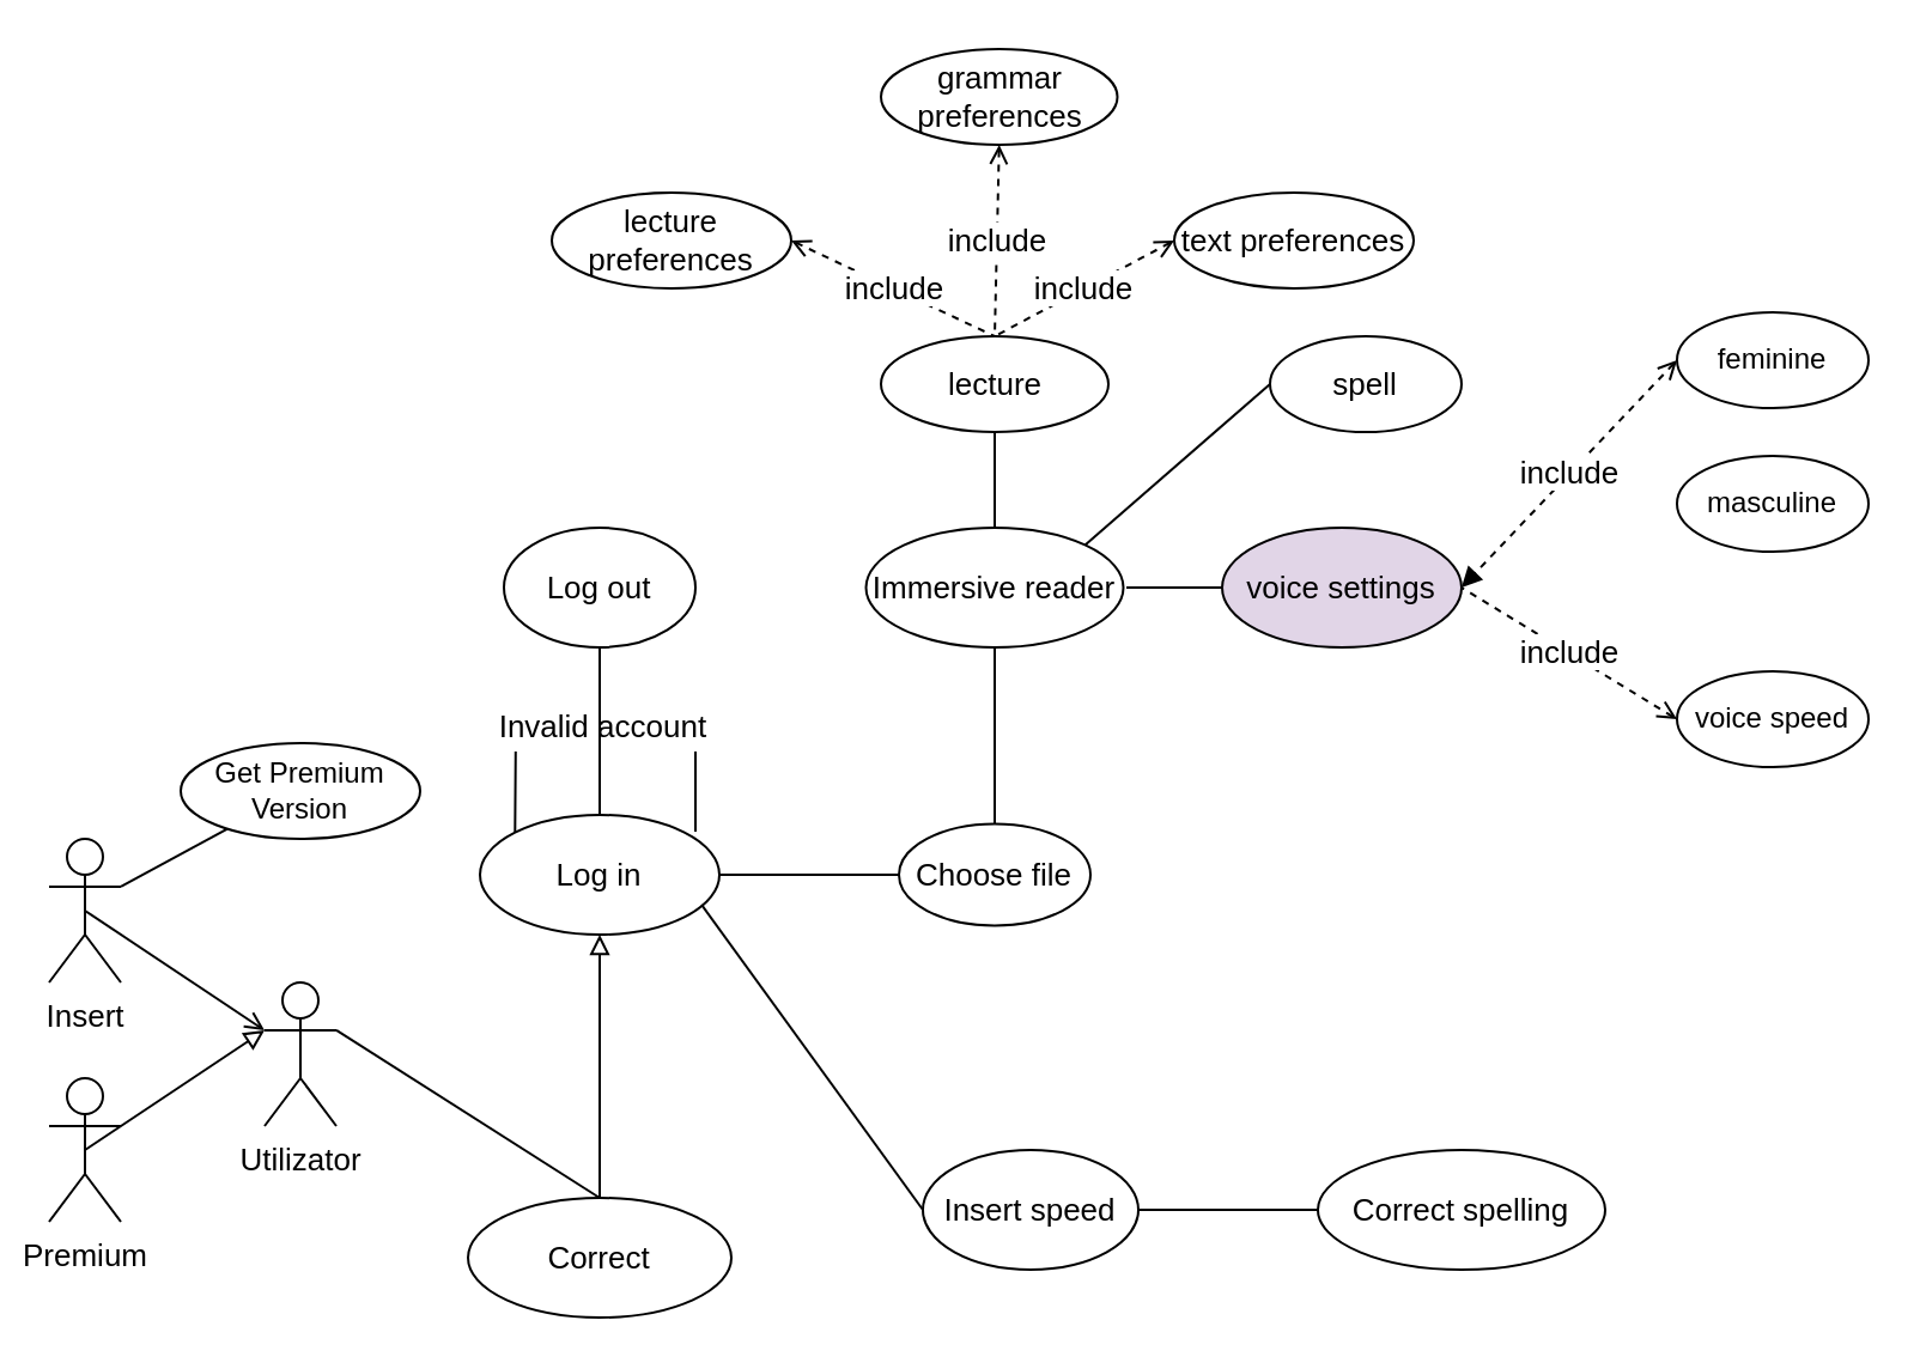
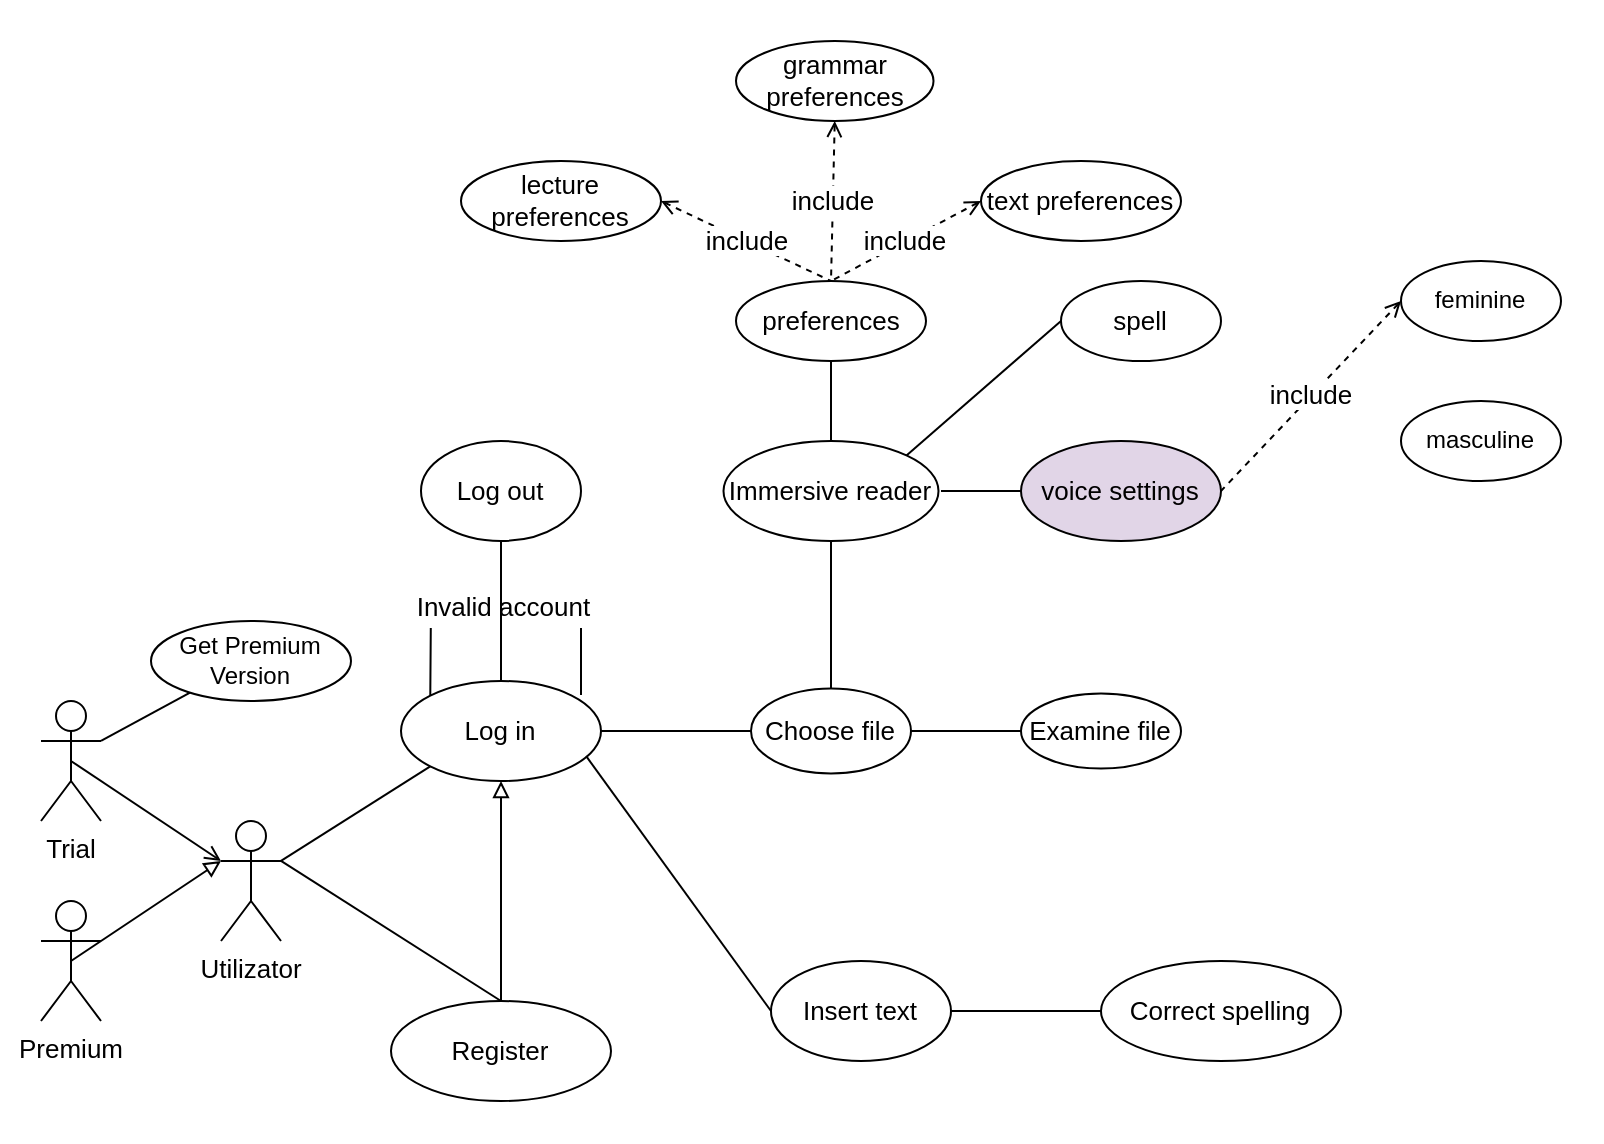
- <mxCell id="37" value="lecture" style="ellipse;whiteSpace=wrap;html=1;fontSize=13;fontColor=#000000;" vertex="1" parent="1"><mxGeometry x="367.5" y="140" width="95" height="40" as="geometry" /></mxCell>
+ <mxCell id="37" value="preferences" style="ellipse;whiteSpace=wrap;html=1;fontSize=13;fontColor=#000000;" vertex="1" parent="1"><mxGeometry x="367.5" y="140" width="95" height="40" as="geometry" /></mxCell>
- <mxCell id="32" value="masculine" style="ellipse;whiteSpace=wrap;html=1;" vertex="1" parent="1"><mxGeometry x="700" y="190" width="80" height="40" as="geometry" /></mxCell>
+ <mxCell id="32" value="masculine" style="ellipse;whiteSpace=wrap;html=1;" vertex="1" parent="1"><mxGeometry x="700" y="200" width="80" height="40" as="geometry" /></mxCell>
- <mxCell id="29" value="include" style="endArrow=block;dashed=1;html=1;fontSize=13;fontColor=#000000;startArrow=open;startFill=0;entryX=1;entryY=0.5;entryDx=0;entryDy=0;exitX=0;exitY=0.5;exitDx=0;exitDy=0;" edge="1" parent="1" source="31" target="28"><mxGeometry width="50" height="50" relative="1" as="geometry"><mxPoint x="780" y="-30" as="sourcePoint" /><mxPoint x="610" y="-10" as="targetPoint" /></mxGeometry></mxCell>
+ <mxCell id="29" value="include" style="endArrow=none;dashed=1;html=1;fontSize=13;fontColor=#000000;startArrow=open;startFill=0;entryX=1;entryY=0.5;entryDx=0;entryDy=0;exitX=0;exitY=0.5;exitDx=0;exitDy=0;" edge="1" parent="1" source="31" target="28"><mxGeometry width="50" height="50" relative="1" as="geometry"><mxPoint x="780" y="-30" as="sourcePoint" /><mxPoint x="610" y="-10" as="targetPoint" /></mxGeometry></mxCell>
- <mxCell id="30" value="include" style="endArrow=none;dashed=1;html=1;fontSize=13;fontColor=#000000;startArrow=open;startFill=0;exitX=0;exitY=0.5;exitDx=0;exitDy=0;entryX=1;entryY=0.5;entryDx=0;entryDy=0;" edge="1" parent="1" source="33" target="28"><mxGeometry width="50" height="50" relative="1" as="geometry"><mxPoint x="670" y="275" as="sourcePoint" /><mxPoint x="520" y="325" as="targetPoint" /></mxGeometry></mxCell>
- <mxCell id="33" value="voice speed" style="ellipse;whiteSpace=wrap;html=1;" vertex="1" parent="1"><mxGeometry x="700" y="280" width="80" height="40" as="geometry" /></mxCell>
+ <mxCell id="20" value="" style="endArrow=none;html=1;fontSize=13;fontColor=#000000;exitX=1;exitY=0.5;exitDx=0;exitDy=0;entryX=0;entryY=0.5;entryDx=0;entryDy=0;" edge="1" parent="1" source="18" target="19"><mxGeometry width="50" height="50" relative="1" as="geometry"><mxPoint x="470" y="420" as="sourcePoint" /><mxPoint x="520" y="370" as="targetPoint" /></mxGeometry></mxCell>
+ <mxCell id="19" value="Examine file" style="ellipse;whiteSpace=wrap;html=1;fontSize=13;fontColor=#000000;" vertex="1" parent="1"><mxGeometry x="510" y="346.25" width="80" height="37.5" as="geometry" /></mxCell>
+ <mxCell id="8" value="" style="endArrow=none;html=1;fontSize=23;fontColor=#FF0000;exitX=1;exitY=0.333;exitDx=0;exitDy=0;exitPerimeter=0;entryX=0;entryY=1;entryDx=0;entryDy=0;" edge="1" parent="1" source="5" target="7"><mxGeometry width="50" height="50" relative="1" as="geometry"><mxPoint x="470" y="420" as="sourcePoint" /><mxPoint x="520" y="370" as="targetPoint" /></mxGeometry></mxCell>
- <mxCell id="2" value="Insert" style="shape=umlActor;verticalLabelPosition=bottom;labelBackgroundColor=#ffffff;verticalAlign=top;html=1;outlineConnect=0;fontSize=13;" vertex="1" parent="1"><mxGeometry x="20" width="30" height="60" as="geometry" y="350" /></mxCell>
+ <mxCell id="2" value="Trial" style="shape=umlActor;verticalLabelPosition=bottom;labelBackgroundColor=#ffffff;verticalAlign=top;html=1;outlineConnect=0;fontSize=13;" vertex="1" parent="1"><mxGeometry x="20" width="30" height="60" as="geometry" y="350" /></mxCell>
- <mxCell id="22" value="Insert speed" style="ellipse;whiteSpace=wrap;html=1;fontSize=13;fontColor=#000000;" vertex="1" parent="1"><mxGeometry x="385" y="480" width="90" height="50" as="geometry" /></mxCell>
+ <mxCell id="22" value="Insert text" style="ellipse;whiteSpace=wrap;html=1;fontSize=13;fontColor=#000000;" vertex="1" parent="1"><mxGeometry x="385" y="480" width="90" height="50" as="geometry" /></mxCell>
- <mxCell id="9" value="&lt;font color=&quot;#000000&quot; style=&quot;font-size: 13px;&quot;&gt;Correct&lt;br style=&quot;font-size: 13px;&quot;&gt;&lt;/font&gt;" style="ellipse;whiteSpace=wrap;html=1;fontSize=13;fontColor=#FF0000;" vertex="1" parent="1"><mxGeometry x="195" y="500" width="110" height="50" as="geometry" /></mxCell>
+ <mxCell id="9" value="&lt;font color=&quot;#000000&quot; style=&quot;font-size: 13px;&quot;&gt;Register&lt;br style=&quot;font-size: 13px;&quot;&gt;&lt;/font&gt;" style="ellipse;whiteSpace=wrap;html=1;fontSize=13;fontColor=#FF0000;" vertex="1" parent="1"><mxGeometry x="195" y="500" width="110" height="50" as="geometry" /></mxCell>
